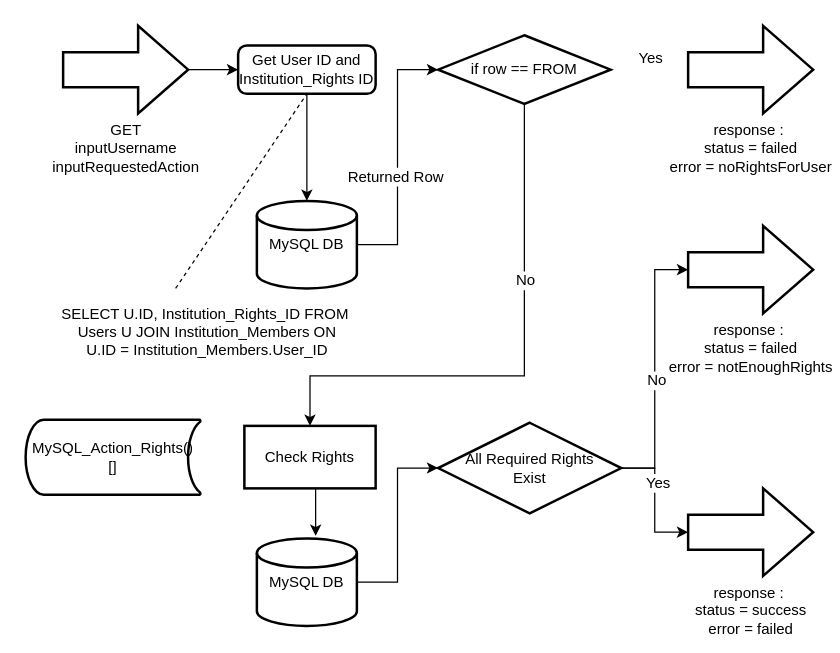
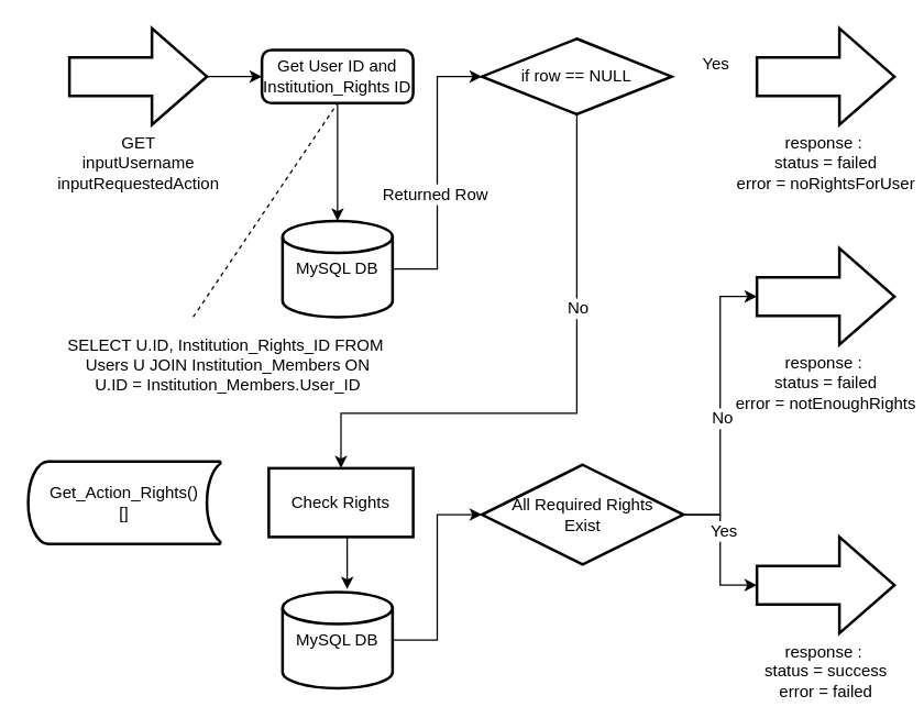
- <mxCell id="13" value="if row == FROM" style="strokeWidth=2;html=1;shape=mxgraph.flowchart.decision;whiteSpace=wrap;" vertex="1" parent="1"><mxGeometry x="350" y="27.5" width="138" height="55" as="geometry" /></mxCell>
+ <mxCell id="13" value="if row == NULL" style="strokeWidth=2;html=1;shape=mxgraph.flowchart.decision;whiteSpace=wrap;" vertex="1" parent="1"><mxGeometry x="350" y="27.5" width="138" height="55" as="geometry" /></mxCell>
- <mxCell id="19" value="MySQL_Action_Rights()&lt;br&gt;[]" style="strokeWidth=2;html=1;shape=mxgraph.flowchart.stored_data;whiteSpace=wrap;" vertex="1" parent="1"><mxGeometry x="20" y="335" width="140" height="60" as="geometry" /></mxCell>
+ <mxCell id="19" value="Get_Action_Rights()&lt;br&gt;[]" style="strokeWidth=2;html=1;shape=mxgraph.flowchart.stored_data;whiteSpace=wrap;" vertex="1" parent="1"><mxGeometry x="20" y="335" width="140" height="60" as="geometry" /></mxCell>
